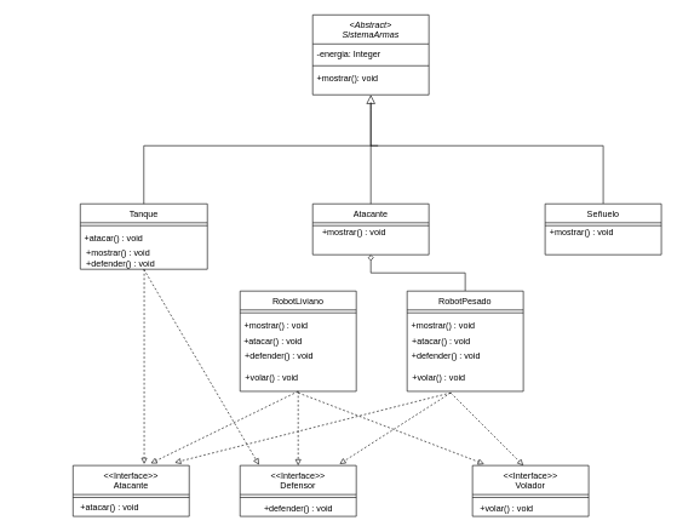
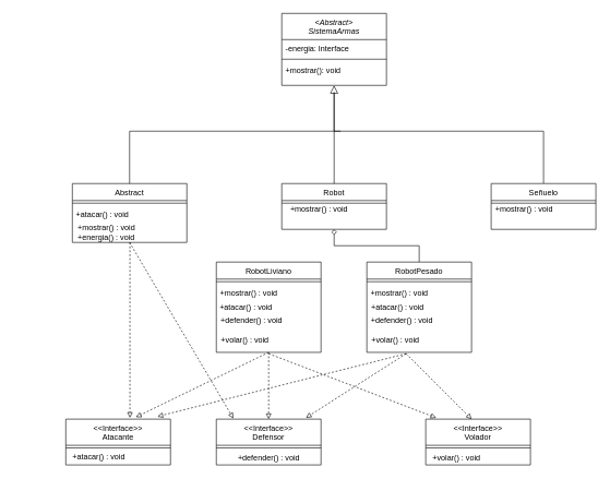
- <mxCell id="3" value="-energia: Integer" style="text;align=left;verticalAlign=top;spacingLeft=4;spacingRight=4;overflow=hidden;rotatable=0;points=[[0,0.5],[1,0.5]];portConstraint=eastwest;" parent="2" vertex="1"><mxGeometry y="40" width="160" height="26" as="geometry" /></mxCell>
+ <mxCell id="3" value="-energia: Interface" style="text;align=left;verticalAlign=top;spacingLeft=4;spacingRight=4;overflow=hidden;rotatable=0;points=[[0,0.5],[1,0.5]];portConstraint=eastwest;" parent="2" vertex="1"><mxGeometry y="40" width="160" height="26" as="geometry" /></mxCell>
- <mxCell id="7" value="Tanque" style="swimlane;fontStyle=0;align=center;verticalAlign=top;childLayout=stackLayout;horizontal=1;startSize=26;horizontalStack=0;resizeParent=1;resizeLast=0;collapsible=1;marginBottom=0;rounded=0;shadow=0;strokeWidth=1;" parent="1" vertex="1"><mxGeometry x="110" y="280" width="175" height="90" as="geometry"><mxRectangle x="130" y="380" width="160" height="26" as="alternateBounds" /></mxGeometry></mxCell>
+ <mxCell id="7" value="Abstract" style="swimlane;fontStyle=0;align=center;verticalAlign=top;childLayout=stackLayout;horizontal=1;startSize=26;horizontalStack=0;resizeParent=1;resizeLast=0;collapsible=1;marginBottom=0;rounded=0;shadow=0;strokeWidth=1;" parent="1" vertex="1"><mxGeometry x="110" y="280" width="175" height="90" as="geometry"><mxRectangle x="130" y="380" width="160" height="26" as="alternateBounds" /></mxGeometry></mxCell>
- <mxCell id="12" value="Atacante" style="swimlane;fontStyle=0;align=center;verticalAlign=top;childLayout=stackLayout;horizontal=1;startSize=26;horizontalStack=0;resizeParent=1;resizeLast=0;collapsible=1;marginBottom=0;rounded=0;shadow=0;strokeWidth=1;" parent="1" vertex="1"><mxGeometry x="430" y="280" width="160" height="70" as="geometry"><mxRectangle x="340" y="380" width="170" height="26" as="alternateBounds" /></mxGeometry></mxCell>
+ <mxCell id="12" value="Robot" style="swimlane;fontStyle=0;align=center;verticalAlign=top;childLayout=stackLayout;horizontal=1;startSize=26;horizontalStack=0;resizeParent=1;resizeLast=0;collapsible=1;marginBottom=0;rounded=0;shadow=0;strokeWidth=1;" parent="1" vertex="1"><mxGeometry x="430" y="280" width="160" height="70" as="geometry"><mxRectangle x="340" y="380" width="170" height="26" as="alternateBounds" /></mxGeometry></mxCell>
- <mxCell id="10" value="+mostrar() : void&amp;nbsp;&amp;nbsp;&lt;span style=&quot;white-space: pre&quot;&gt;&#09;&lt;/span&gt;&lt;span style=&quot;white-space: pre&quot;&gt;&#09;&lt;/span&gt;&amp;nbsp; &amp;nbsp; &amp;nbsp; &amp;nbsp;&amp;nbsp;&lt;br&gt;+defender() : void&lt;span style=&quot;white-space: pre&quot;&gt;&#09;&lt;/span&gt;&lt;span style=&quot;white-space: pre&quot;&gt;&#09;&lt;/span&gt;&lt;span style=&quot;white-space: pre&quot;&gt;&#09;&lt;/span&gt;" style="text;html=1;align=center;verticalAlign=middle;resizable=0;points=[];autosize=1;strokeColor=none;" vertex="1" parent="7"><mxGeometry y="60" width="175" height="30" as="geometry" /></mxCell>
+ <mxCell id="10" value="+mostrar() : void&amp;nbsp;&amp;nbsp;&lt;span style=&quot;white-space: pre&quot;&gt;&#09;&lt;/span&gt;&lt;span style=&quot;white-space: pre&quot;&gt;&#09;&lt;/span&gt;&amp;nbsp; &amp;nbsp; &amp;nbsp; &amp;nbsp;&amp;nbsp;&lt;br&gt;+energia() : void&lt;span style=&quot;white-space: pre&quot;&gt;&#09;&lt;/span&gt;&lt;span style=&quot;white-space: pre&quot;&gt;&#09;&lt;/span&gt;&lt;span style=&quot;white-space: pre&quot;&gt;&#09;&lt;/span&gt;" style="text;html=1;align=center;verticalAlign=middle;resizable=0;points=[];autosize=1;strokeColor=none;" vertex="1" parent="7"><mxGeometry y="60" width="175" height="30" as="geometry" /></mxCell>
